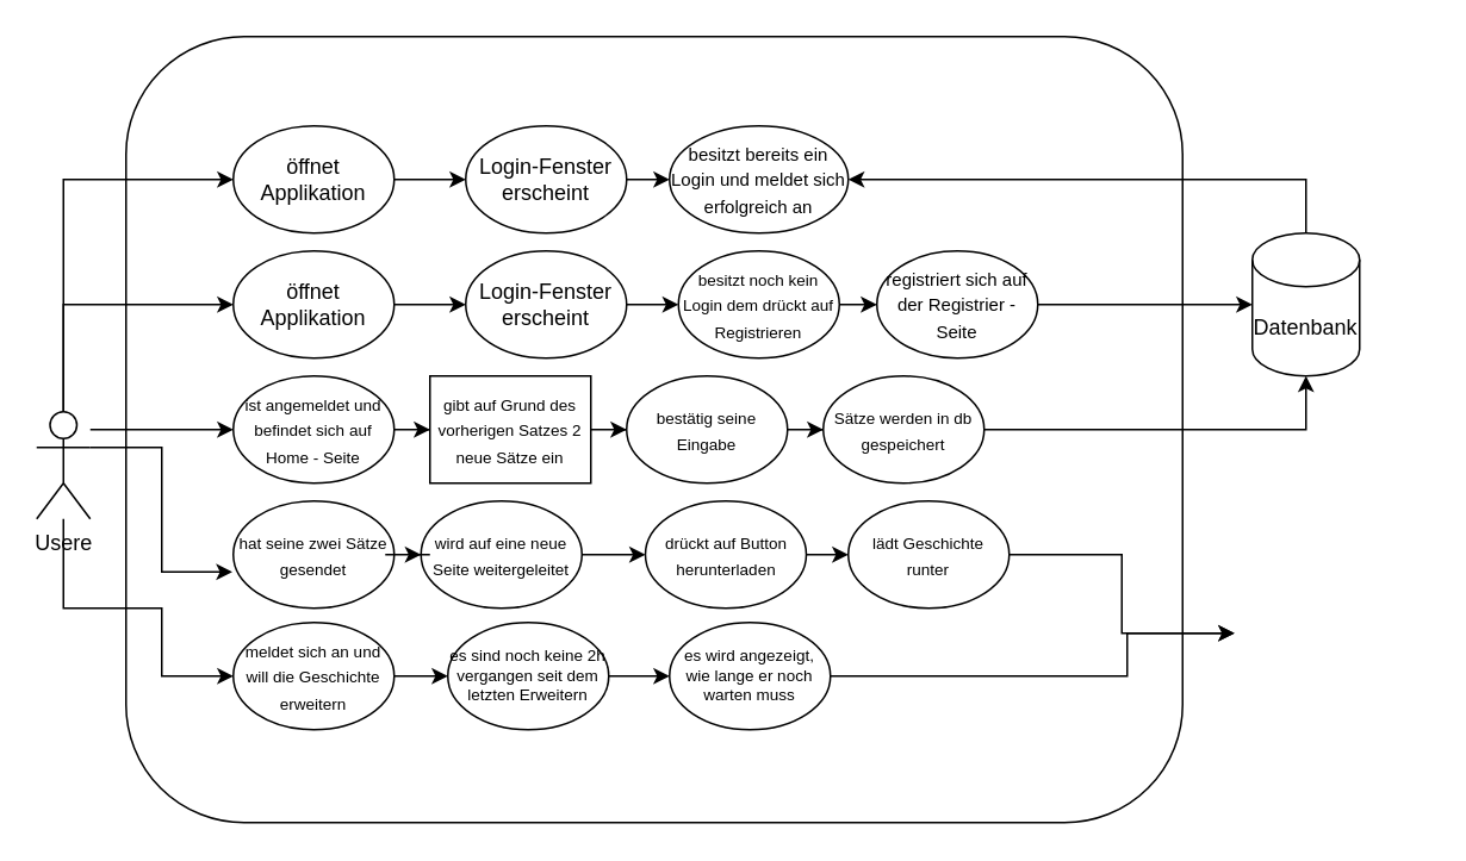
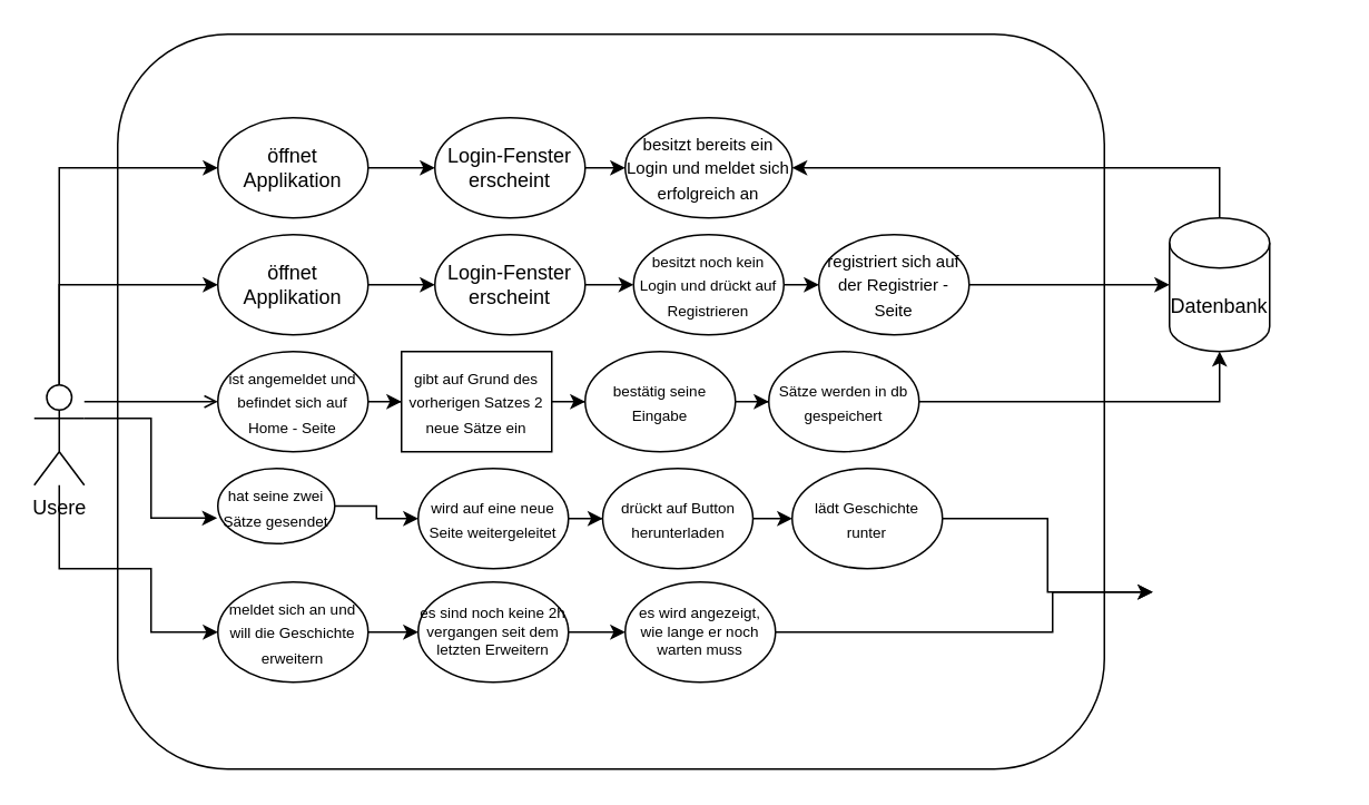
- <mxCell id="22" value="&lt;font style=&quot;font-size: 9px&quot;&gt;besitzt noch kein Login dem drückt auf Registrieren&lt;/font&gt;" style="ellipse;whiteSpace=wrap;html=1;fillColor=none;gradientColor=none;" vertex="1" parent="1"><mxGeometry x="379" y="140" width="90" height="60" as="geometry" /></mxCell>
+ <mxCell id="22" value="&lt;font style=&quot;font-size: 9px&quot;&gt;besitzt noch kein Login und drückt auf Registrieren&lt;/font&gt;" style="ellipse;whiteSpace=wrap;html=1;fillColor=none;gradientColor=none;" vertex="1" parent="1"><mxGeometry x="379" y="140" width="90" height="60" as="geometry" /></mxCell>
- <mxCell id="5" value="" style="edgeStyle=orthogonalEdgeStyle;rounded=0;orthogonalLoop=1;jettySize=auto;html=1;fontSize=9;entryX=0;entryY=0.5;entryDx=0;entryDy=0;" edge="1" parent="1" source="8" target="26"><mxGeometry relative="1" as="geometry"><Array as="points"><mxPoint x="80" y="240" /><mxPoint x="80" y="240" /></Array></mxGeometry></mxCell>
+ <mxCell id="5" value="" style="edgeStyle=orthogonalEdgeStyle;rounded=0;orthogonalLoop=1;jettySize=auto;html=1;fontSize=9;entryX=0;entryY=0.5;entryDx=0;entryDy=0;endArrow=open;" edge="1" parent="1" source="8" target="26"><mxGeometry relative="1" as="geometry"><Array as="points"><mxPoint x="80" y="240" /><mxPoint x="80" y="240" /></Array></mxGeometry></mxCell>
- <mxCell id="34" value="&lt;font style=&quot;font-size: 9px&quot;&gt;hat seine zwei Sätze gesendet&lt;/font&gt;" style="ellipse;whiteSpace=wrap;html=1;fillColor=none;gradientColor=none;" vertex="1" parent="1"><mxGeometry x="130" y="280" width="90" height="60" as="geometry" /></mxCell>
+ <mxCell id="34" value="&lt;font style=&quot;font-size: 9px&quot;&gt;hat seine zwei Sätze gesendet&lt;/font&gt;" style="ellipse;whiteSpace=wrap;html=1;fillColor=none;gradientColor=none;" vertex="1" parent="1"><mxGeometry x="130" y="280" width="70" height="45" as="geometry" /></mxCell>
- <mxCell id="36" value="&lt;font style=&quot;font-size: 9px&quot;&gt;wird auf eine neue Seite weitergeleitet&lt;/font&gt;" style="ellipse;whiteSpace=wrap;html=1;fillColor=none;gradientColor=none;" vertex="1" parent="1"><mxGeometry x="235" y="280" width="90" height="60" as="geometry" /></mxCell>
+ <mxCell id="36" value="&lt;font style=&quot;font-size: 9px&quot;&gt;wird auf eine neue Seite weitergeleitet&lt;/font&gt;" style="ellipse;whiteSpace=wrap;html=1;fillColor=none;gradientColor=none;" vertex="1" parent="1"><mxGeometry x="250" y="280" width="90" height="60" as="geometry" /></mxCell>
